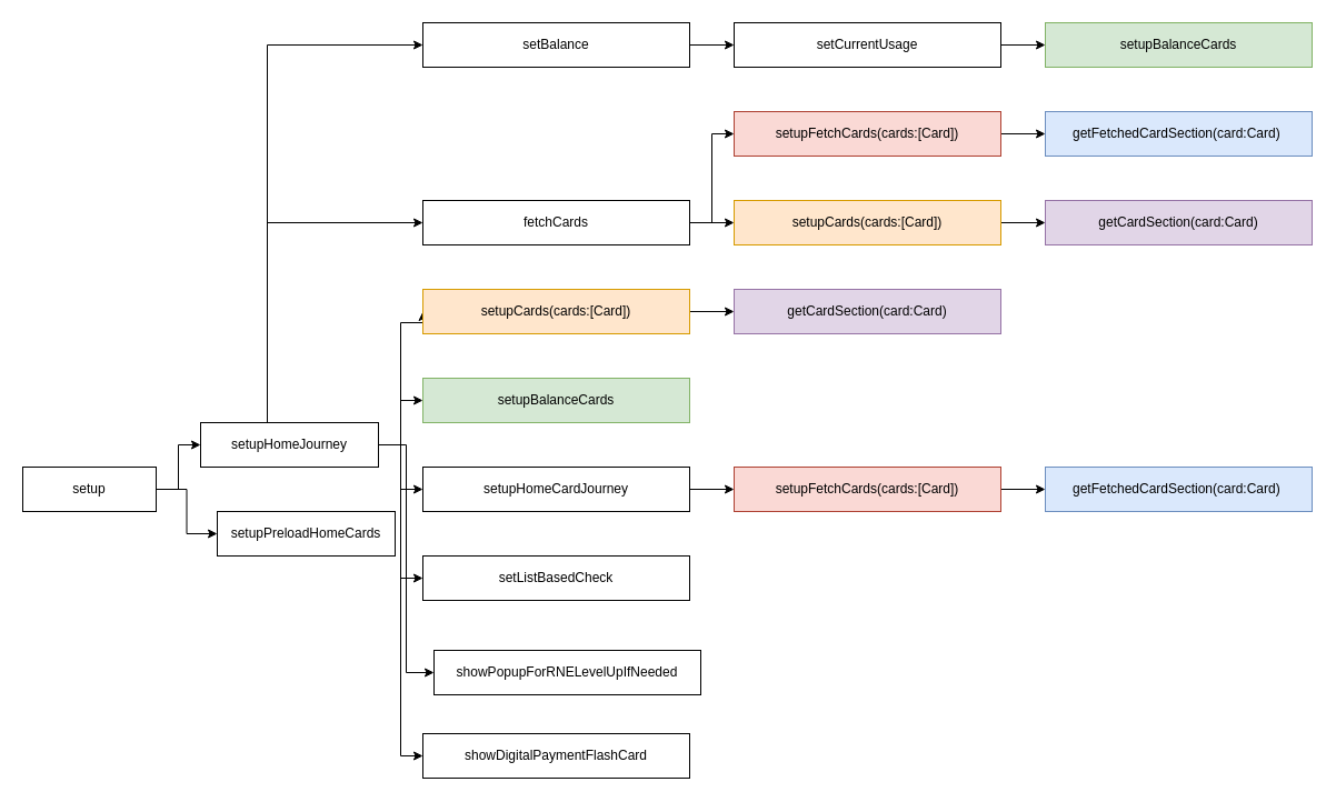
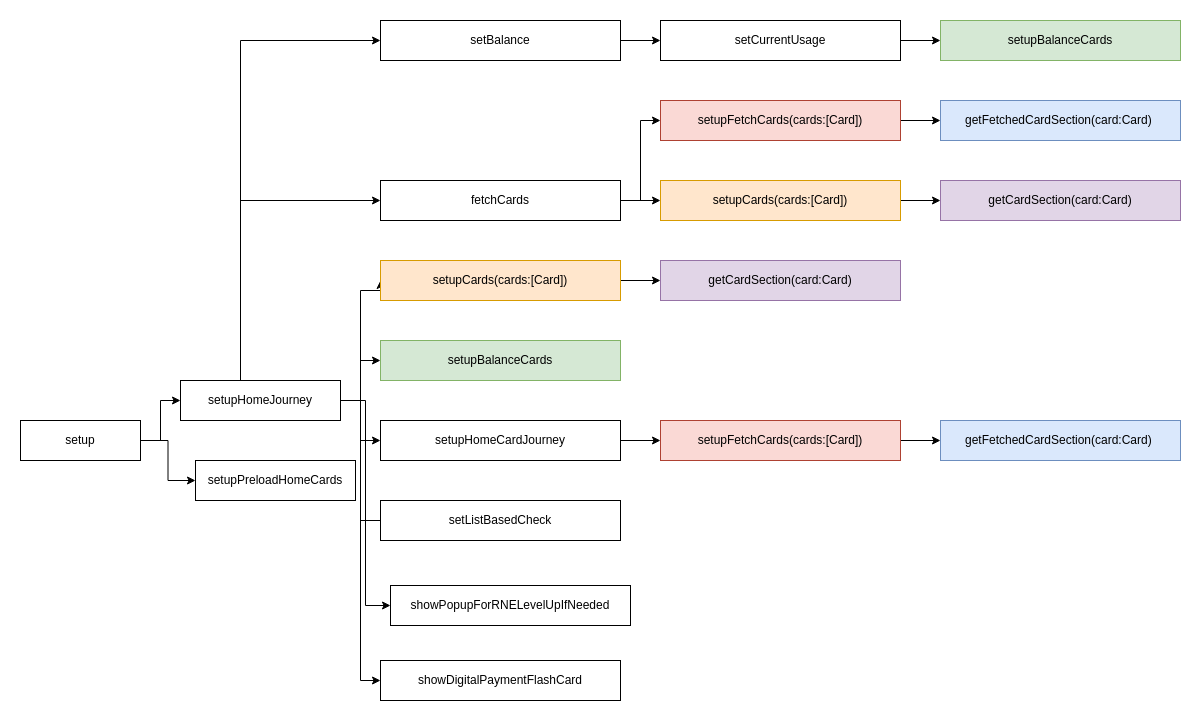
- <mxCell id="7" style="edgeStyle=orthogonalEdgeStyle;rounded=0;orthogonalLoop=1;jettySize=auto;html=1;entryX=0;entryY=0.5;entryDx=0;entryDy=0;" edge="1" parent="1" source="13" target="20"><mxGeometry relative="1" as="geometry" /></mxCell>
+ <mxCell id="7" style="edgeStyle=orthogonalEdgeStyle;rounded=0;orthogonalLoop=1;jettySize=auto;html=1;entryX=0;entryY=0.5;entryDx=0;entryDy=0;endArrow=none;" edge="1" parent="1" source="13" target="20"><mxGeometry relative="1" as="geometry" /></mxCell>
